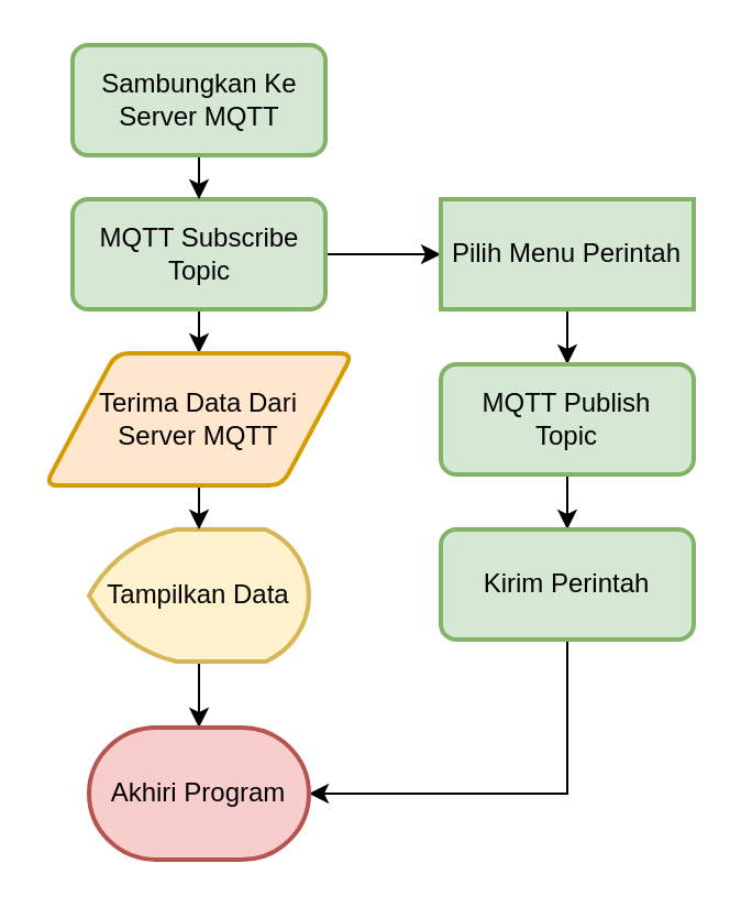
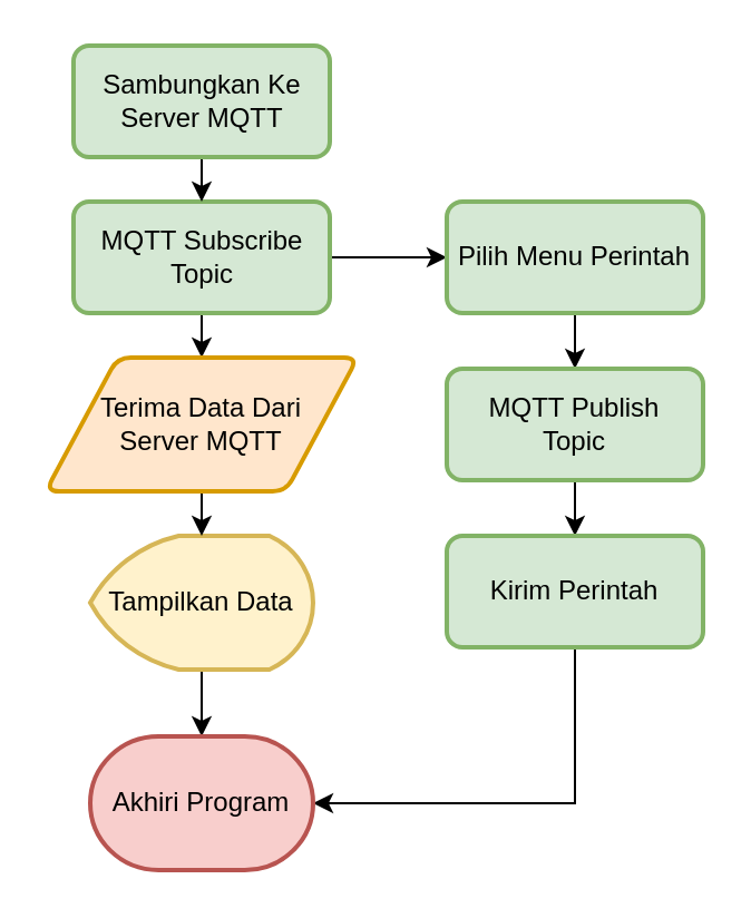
- <mxCell id="10" value="Pilih Menu Perintah" style="whiteSpace=wrap;html=1;absoluteArcSize=1;arcSize=14;strokeWidth=2;fillColor=#d5e8d4;strokeColor=#82b366;rounded=0;" vertex="1" parent="1"><mxGeometry x="200" y="90" width="115" height="50" as="geometry" /></mxCell>
+ <mxCell id="10" value="Pilih Menu Perintah" style="rounded=1;whiteSpace=wrap;html=1;absoluteArcSize=1;arcSize=14;strokeWidth=2;fillColor=#d5e8d4;strokeColor=#82b366;" vertex="1" parent="1"><mxGeometry x="200" y="90" width="115" height="50" as="geometry" /></mxCell>
